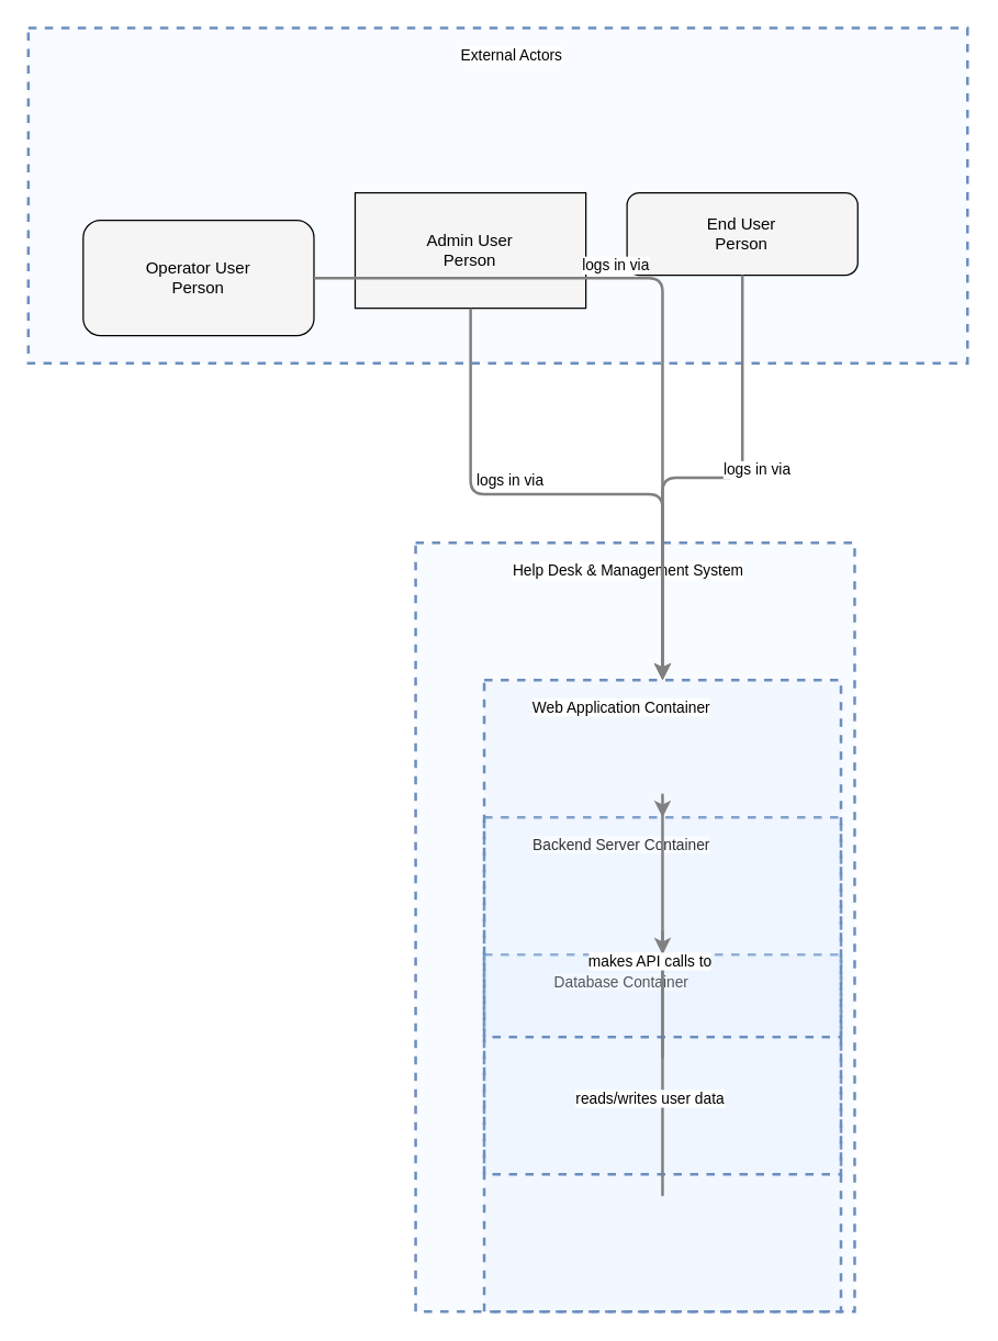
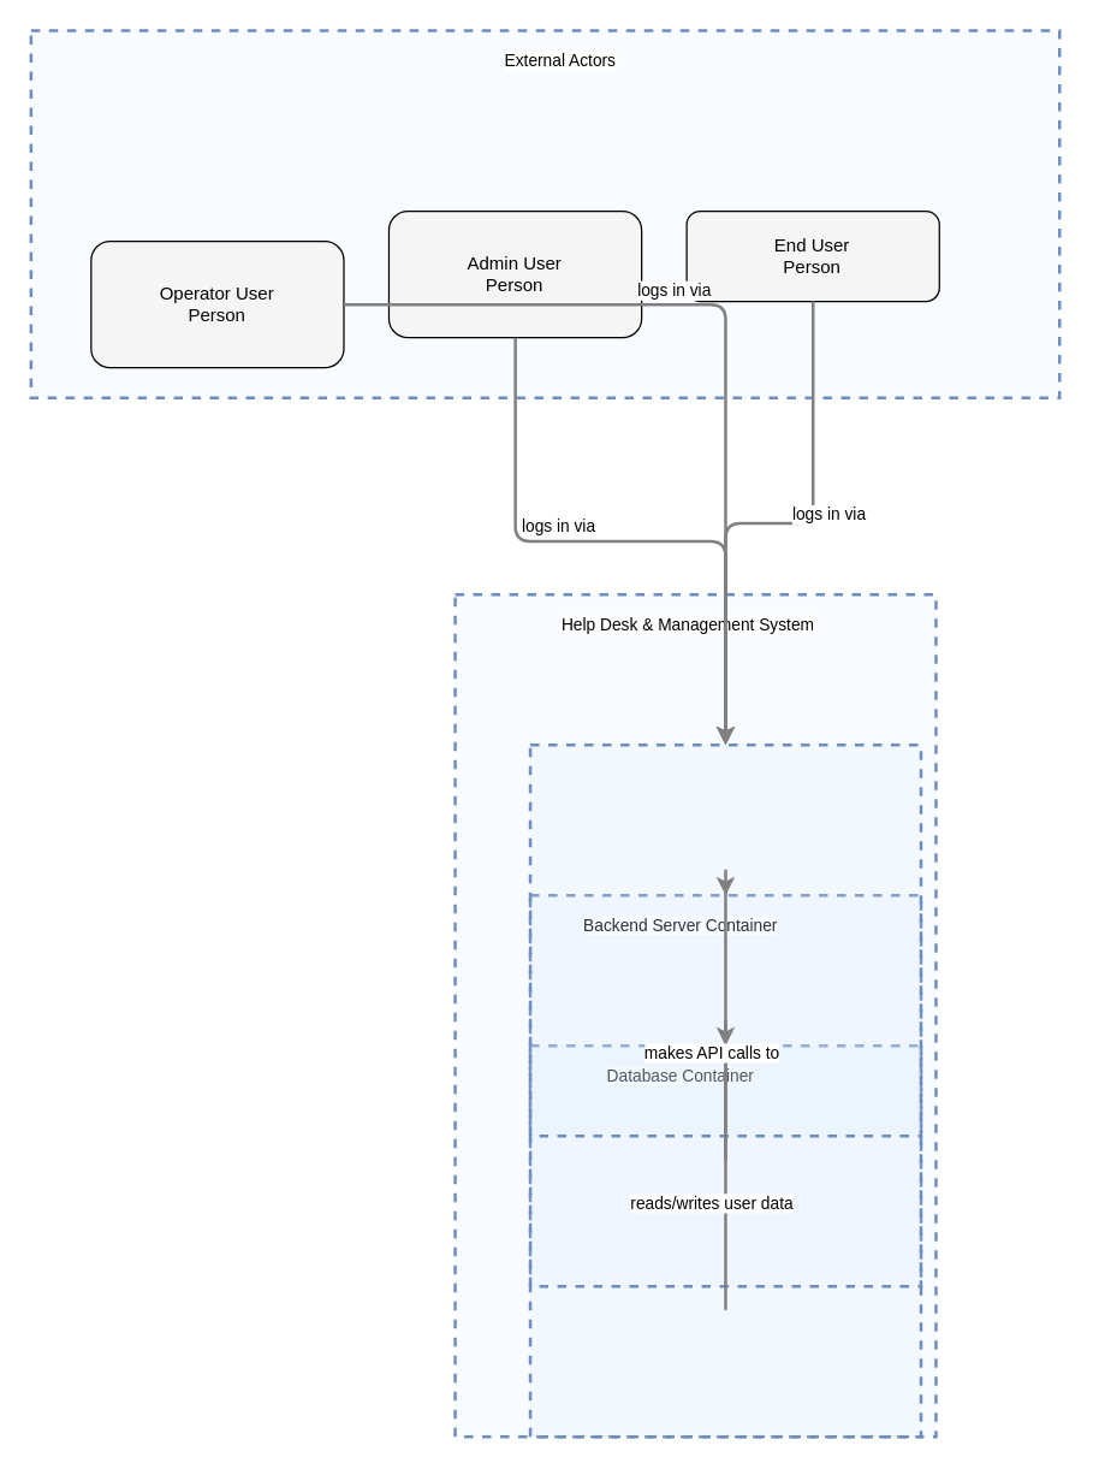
- <mxCell id="12" value="Admin User&lt;br&gt;Person" style="whiteSpace=wrap;html=1;fillColor=#f5f5f5;rounded=0;" vertex="1" parent="10"><mxGeometry x="238.158" y="120" width="168.158" height="84.079" as="geometry" /></mxCell>
+ <mxCell id="12" value="Admin User&lt;br&gt;Person" style="rounded=1;whiteSpace=wrap;html=1;fillColor=#f5f5f5" vertex="1" parent="10"><mxGeometry x="238.158" y="120" width="168.158" height="84.079" as="geometry" /></mxCell>
- <mxCell id="7" value="Web Application Container" style="edgeLabel;html=1;align=center;verticalAlign=middle;resizable=0;labelBackgroundColor=white;spacing=5" vertex="1" parent="8"><mxGeometry x="58" y="108" width="184" height="24" as="geometry" /></mxCell>
